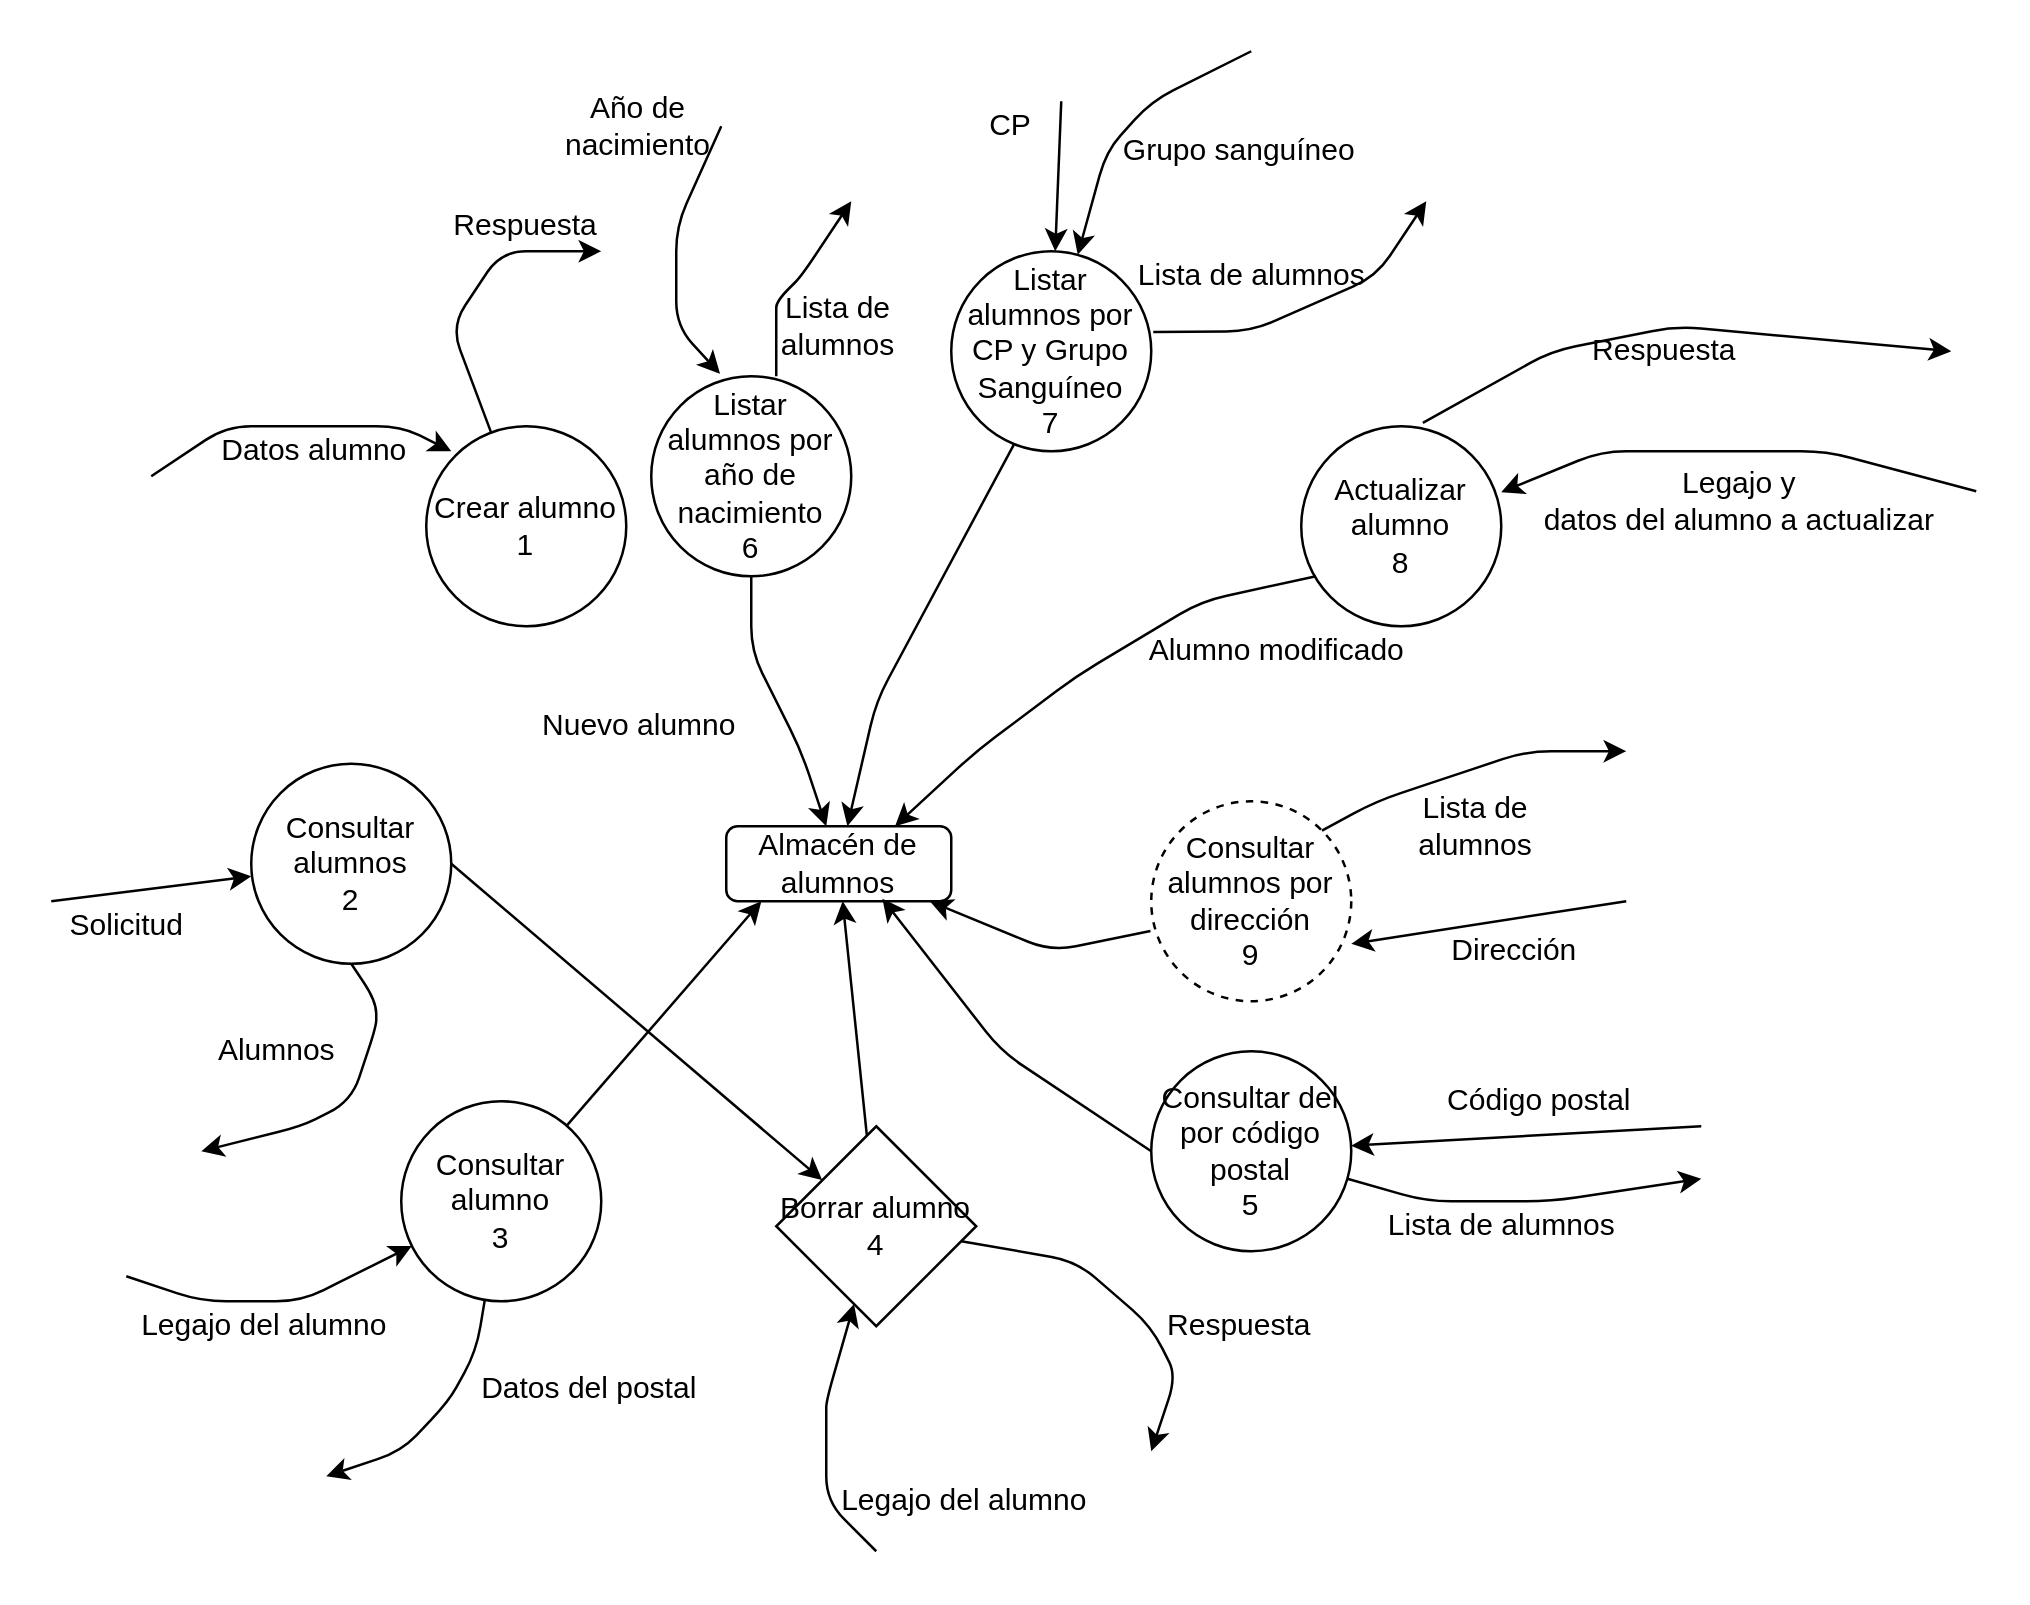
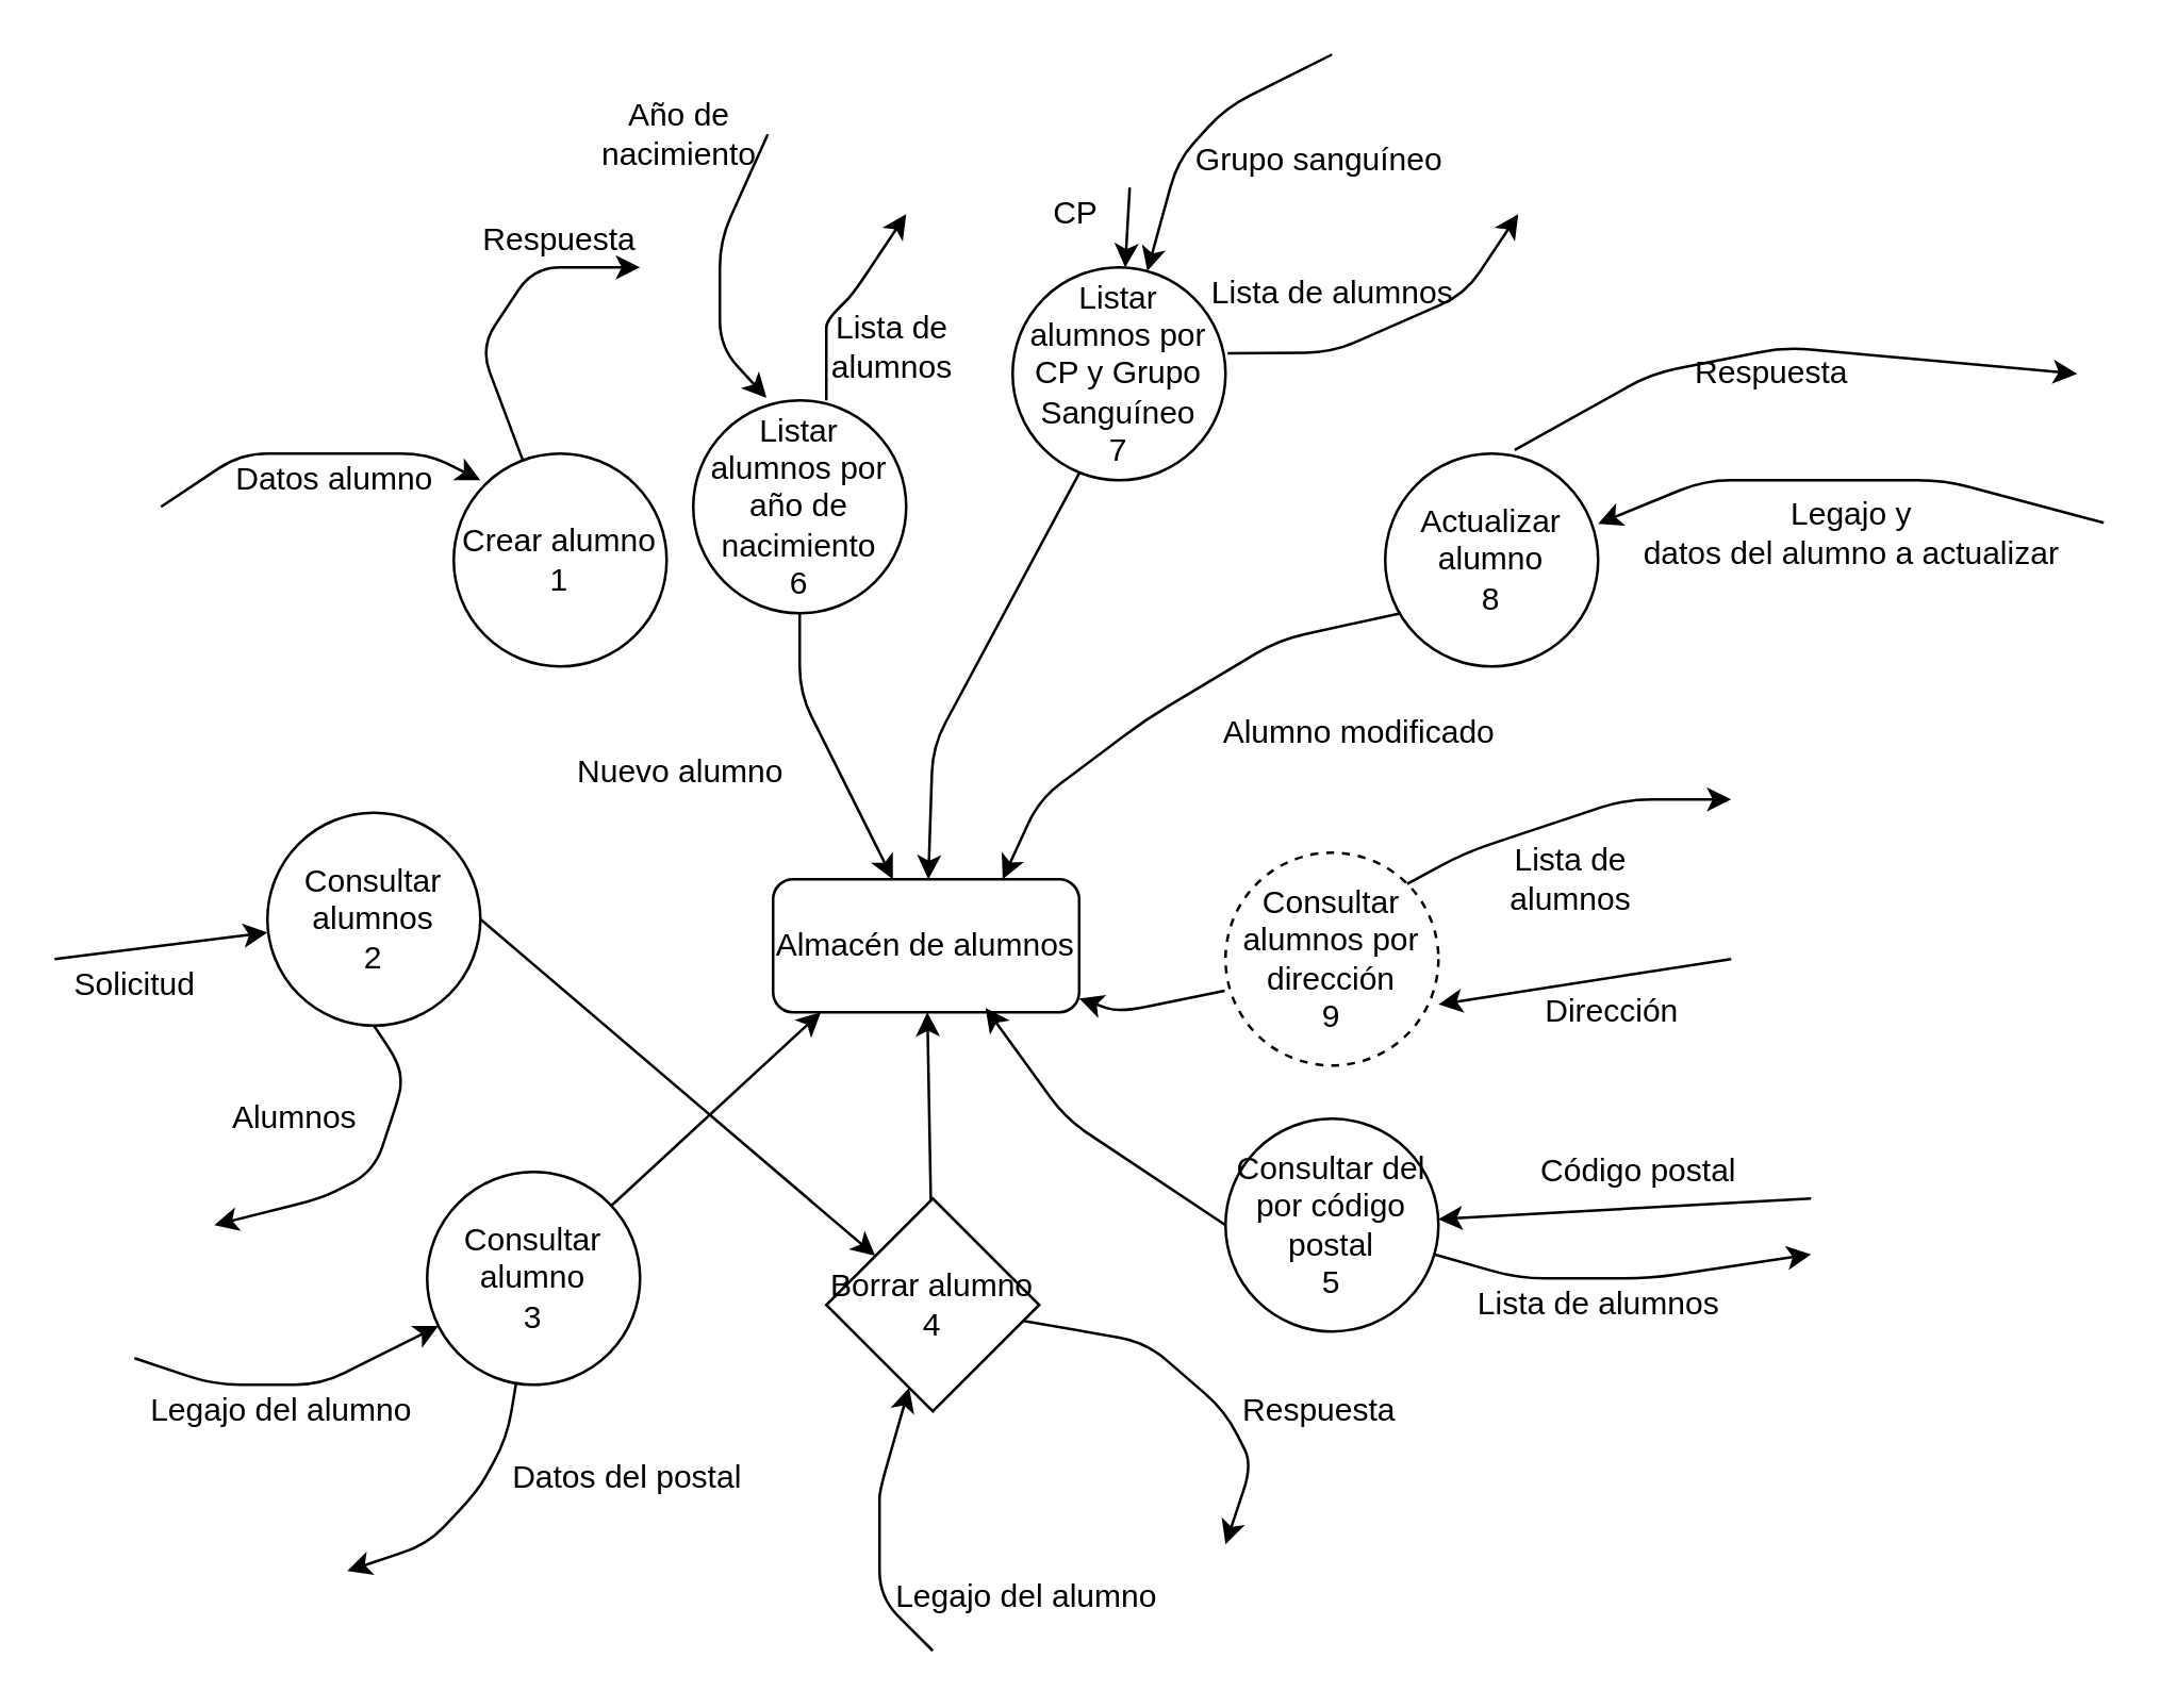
- <mxCell id="54" value="CP" style="text;html=1;strokeColor=none;fillColor=none;align=center;verticalAlign=middle;whiteSpace=wrap;rounded=0;" vertex="1" parent="1"><mxGeometry x="384" y="40" width="40" height="20" as="geometry" /></mxCell>
+ <mxCell id="54" value="CP" style="text;html=1;strokeColor=none;fillColor=none;align=center;verticalAlign=middle;whiteSpace=wrap;rounded=0;" vertex="1" parent="1"><mxGeometry x="384" y="70" width="40" height="20" as="geometry" /></mxCell>
- <mxCell id="17" value="Alumno modificado" style="text;html=1;align=center;verticalAlign=middle;resizable=0;points=[];autosize=1;" parent="1" vertex="1"><mxGeometry x="450" y="250" width="120" height="20" as="geometry" /></mxCell>
+ <mxCell id="17" value="Alumno modificado" style="text;html=1;align=center;verticalAlign=middle;resizable=0;points=[];autosize=1;" parent="1" vertex="1"><mxGeometry x="450" y="265" width="120" height="20" as="geometry" /></mxCell>
- <mxCell id="10" value="Almacén de alumnos" style="rounded=1;whiteSpace=wrap;html=1;" parent="1" vertex="1"><mxGeometry x="290" y="330" width="90" height="30" as="geometry" /></mxCell>
+ <mxCell id="10" value="Almacén de alumnos" style="rounded=1;whiteSpace=wrap;html=1;" parent="1" vertex="1"><mxGeometry x="290" y="330" width="115" height="50" as="geometry" /></mxCell>
